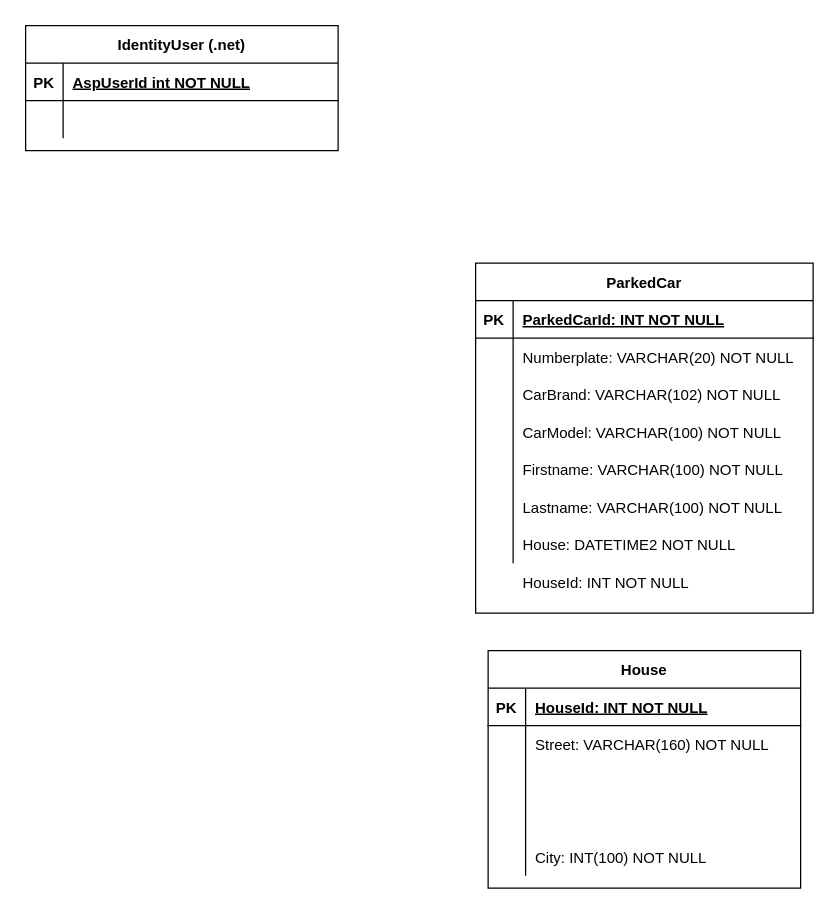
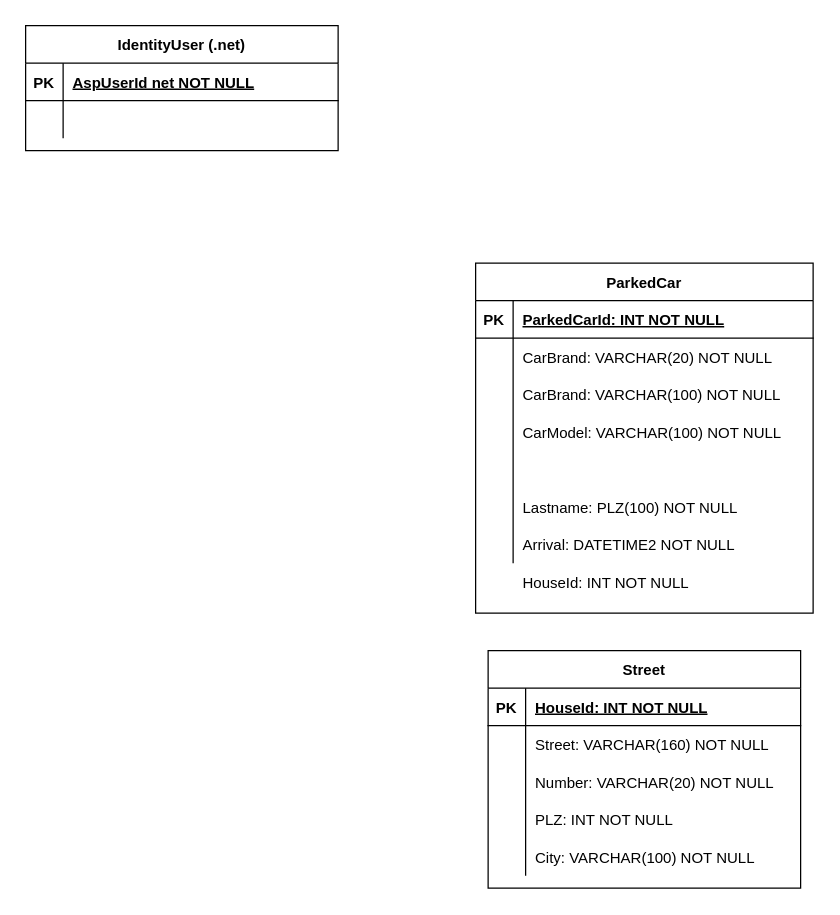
- <mxCell id="5" value="AspUserId int NOT NULL " style="shape=partialRectangle;overflow=hidden;connectable=0;fillColor=none;top=0;left=0;bottom=0;right=0;align=left;spacingLeft=6;fontStyle=5;" vertex="1" parent="3"><mxGeometry x="30" width="220" height="30" as="geometry"><mxRectangle width="220" height="30" as="alternateBounds" /></mxGeometry></mxCell>
+ <mxCell id="5" value="AspUserId net NOT NULL " style="shape=partialRectangle;overflow=hidden;connectable=0;fillColor=none;top=0;left=0;bottom=0;right=0;align=left;spacingLeft=6;fontStyle=5;" vertex="1" parent="3"><mxGeometry x="30" width="220" height="30" as="geometry"><mxRectangle width="220" height="30" as="alternateBounds" /></mxGeometry></mxCell>
- <mxCell id="15" value="Numberplate: VARCHAR(20) NOT NULL" style="shape=partialRectangle;overflow=hidden;connectable=0;fillColor=none;top=0;left=0;bottom=0;right=0;align=left;spacingLeft=6;" vertex="1" parent="13"><mxGeometry x="30" width="240" height="30" as="geometry"><mxRectangle width="240" height="30" as="alternateBounds" /></mxGeometry></mxCell>
+ <mxCell id="15" value="CarBrand: VARCHAR(20) NOT NULL" style="shape=partialRectangle;overflow=hidden;connectable=0;fillColor=none;top=0;left=0;bottom=0;right=0;align=left;spacingLeft=6;" vertex="1" parent="13"><mxGeometry x="30" width="240" height="30" as="geometry"><mxRectangle width="240" height="30" as="alternateBounds" /></mxGeometry></mxCell>
- <mxCell id="18" value="CarBrand: VARCHAR(102) NOT NULL" style="shape=partialRectangle;overflow=hidden;connectable=0;fillColor=none;top=0;left=0;bottom=0;right=0;align=left;spacingLeft=6;" vertex="1" parent="16"><mxGeometry x="30" width="240" height="30" as="geometry"><mxRectangle width="240" height="30" as="alternateBounds" /></mxGeometry></mxCell>
+ <mxCell id="18" value="CarBrand: VARCHAR(100) NOT NULL" style="shape=partialRectangle;overflow=hidden;connectable=0;fillColor=none;top=0;left=0;bottom=0;right=0;align=left;spacingLeft=6;" vertex="1" parent="16"><mxGeometry x="30" width="240" height="30" as="geometry"><mxRectangle width="240" height="30" as="alternateBounds" /></mxGeometry></mxCell>
- <mxCell id="24" value="Firstname: VARCHAR(100) NOT NULL" style="shape=partialRectangle;overflow=hidden;connectable=0;fillColor=none;top=0;left=0;bottom=0;right=0;align=left;spacingLeft=6;" vertex="1" parent="22"><mxGeometry x="30" width="240" height="30" as="geometry"><mxRectangle width="240" height="30" as="alternateBounds" /></mxGeometry></mxCell>
- <mxCell id="27" value="Lastname: VARCHAR(100) NOT NULL" style="shape=partialRectangle;overflow=hidden;connectable=0;fillColor=none;top=0;left=0;bottom=0;right=0;align=left;spacingLeft=6;" vertex="1" parent="25"><mxGeometry x="30" width="240" height="30" as="geometry"><mxRectangle width="240" height="30" as="alternateBounds" /></mxGeometry></mxCell>
+ <mxCell id="27" value="Lastname: PLZ(100) NOT NULL" style="shape=partialRectangle;overflow=hidden;connectable=0;fillColor=none;top=0;left=0;bottom=0;right=0;align=left;spacingLeft=6;" vertex="1" parent="25"><mxGeometry x="30" width="240" height="30" as="geometry"><mxRectangle width="240" height="30" as="alternateBounds" /></mxGeometry></mxCell>
- <mxCell id="30" value="House: DATETIME2 NOT NULL" style="shape=partialRectangle;overflow=hidden;connectable=0;fillColor=none;top=0;left=0;bottom=0;right=0;align=left;spacingLeft=6;" vertex="1" parent="28"><mxGeometry x="30" width="240" height="30" as="geometry"><mxRectangle width="240" height="30" as="alternateBounds" /></mxGeometry></mxCell>
+ <mxCell id="30" value="Arrival: DATETIME2 NOT NULL" style="shape=partialRectangle;overflow=hidden;connectable=0;fillColor=none;top=0;left=0;bottom=0;right=0;align=left;spacingLeft=6;" vertex="1" parent="28"><mxGeometry x="30" width="240" height="30" as="geometry"><mxRectangle width="240" height="30" as="alternateBounds" /></mxGeometry></mxCell>
- <mxCell id="33" value="House" style="shape=table;startSize=30;container=1;collapsible=1;childLayout=tableLayout;fixedRows=1;rowLines=0;fontStyle=1;align=center;resizeLast=1;" vertex="1" parent="1"><mxGeometry x="390" y="520" width="250" height="190" as="geometry" /></mxCell>
+ <mxCell id="33" value="Street" style="shape=table;startSize=30;container=1;collapsible=1;childLayout=tableLayout;fixedRows=1;rowLines=0;fontStyle=1;align=center;resizeLast=1;" vertex="1" parent="1"><mxGeometry x="390" y="520" width="250" height="190" as="geometry" /></mxCell>
+ <mxCell id="42" value="Number: VARCHAR(20) NOT NULL" style="shape=partialRectangle;overflow=hidden;connectable=0;fillColor=none;top=0;left=0;bottom=0;right=0;align=left;spacingLeft=6;" vertex="1" parent="40"><mxGeometry x="30" width="220" height="30" as="geometry"><mxRectangle width="220" height="30" as="alternateBounds" /></mxGeometry></mxCell>
+ <mxCell id="45" value="PLZ: INT NOT NULL" style="shape=partialRectangle;overflow=hidden;connectable=0;fillColor=none;top=0;left=0;bottom=0;right=0;align=left;spacingLeft=6;" vertex="1" parent="43"><mxGeometry x="30" width="220" height="30" as="geometry"><mxRectangle width="220" height="30" as="alternateBounds" /></mxGeometry></mxCell>
- <mxCell id="48" value="City: INT(100) NOT NULL" style="shape=partialRectangle;overflow=hidden;connectable=0;fillColor=none;top=0;left=0;bottom=0;right=0;align=left;spacingLeft=6;" vertex="1" parent="46"><mxGeometry x="30" width="220" height="30" as="geometry"><mxRectangle width="220" height="30" as="alternateBounds" /></mxGeometry></mxCell>
+ <mxCell id="48" value="City: VARCHAR(100) NOT NULL" style="shape=partialRectangle;overflow=hidden;connectable=0;fillColor=none;top=0;left=0;bottom=0;right=0;align=left;spacingLeft=6;" vertex="1" parent="46"><mxGeometry x="30" width="220" height="30" as="geometry"><mxRectangle width="220" height="30" as="alternateBounds" /></mxGeometry></mxCell>
